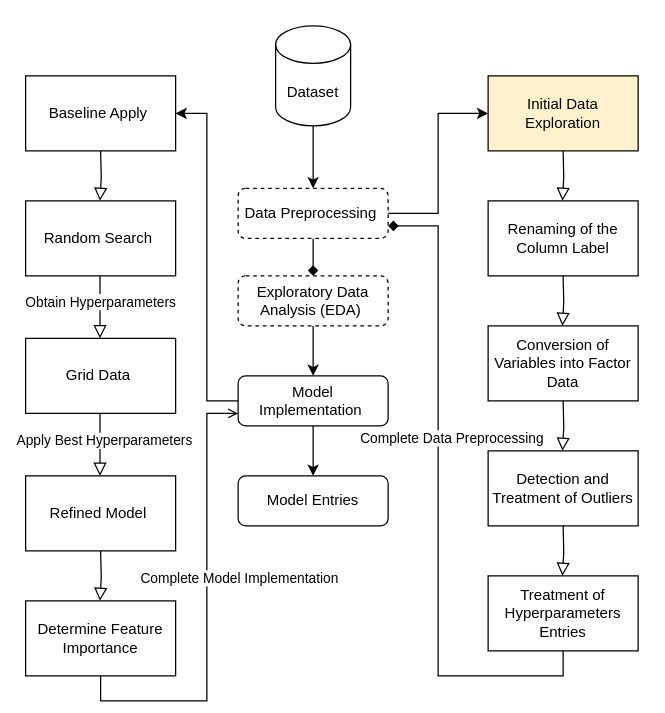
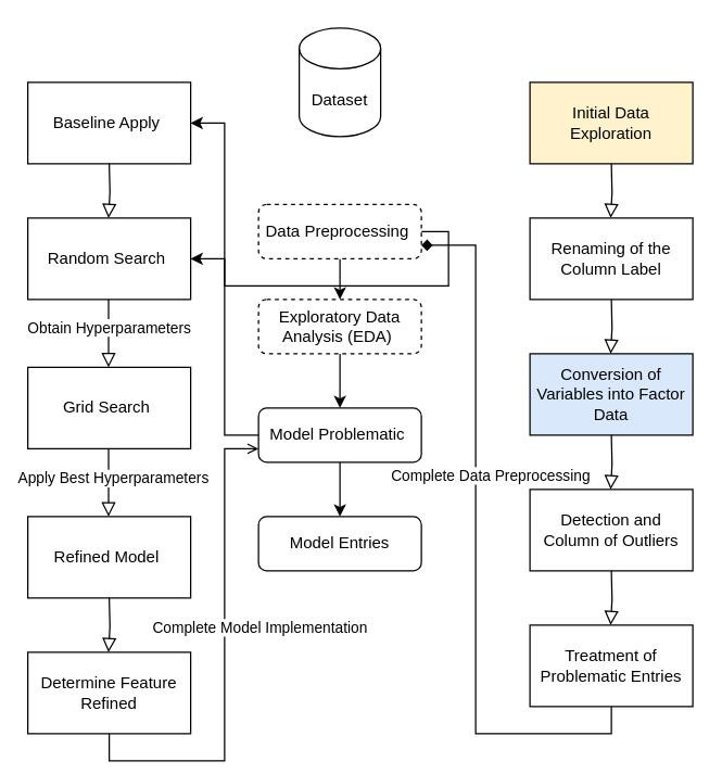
- <mxCell id="7" style="edgeStyle=orthogonalEdgeStyle;rounded=0;orthogonalLoop=1;jettySize=auto;html=1;exitX=0.5;exitY=1;exitDx=0;exitDy=0;exitPerimeter=0;" edge="1" parent="1" source="8" target="4"><mxGeometry relative="1" as="geometry" /></mxCell>
- <mxCell id="2" style="edgeStyle=orthogonalEdgeStyle;rounded=0;orthogonalLoop=1;jettySize=auto;html=1;exitX=1;exitY=0.5;exitDx=0;exitDy=0;entryX=0;entryY=0.5;entryDx=0;entryDy=0;" edge="1" parent="1" source="4" target="26"><mxGeometry relative="1" as="geometry" /></mxCell>
+ <mxCell id="2" style="edgeStyle=orthogonalEdgeStyle;rounded=0;orthogonalLoop=1;jettySize=auto;html=1;exitX=1;exitY=0.5;exitDx=0;exitDy=0;" edge="1" parent="1" source="4" target="13"><mxGeometry relative="1" as="geometry" /></mxCell>
- <mxCell id="3" style="edgeStyle=orthogonalEdgeStyle;rounded=0;orthogonalLoop=1;jettySize=auto;html=1;exitX=0.5;exitY=1;exitDx=0;exitDy=0;entryX=0.5;entryY=0;entryDx=0;entryDy=0;endArrow=diamond;" edge="1" parent="1" source="4" target="6"><mxGeometry relative="1" as="geometry" /></mxCell>
+ <mxCell id="3" style="edgeStyle=orthogonalEdgeStyle;rounded=0;orthogonalLoop=1;jettySize=auto;html=1;exitX=0.5;exitY=1;exitDx=0;exitDy=0;entryX=0.5;entryY=0;entryDx=0;entryDy=0;" edge="1" parent="1" source="4" target="6"><mxGeometry relative="1" as="geometry" /></mxCell>
- <mxCell id="29" value="Conversion of Variables into Factor Data" style="rounded=0;whiteSpace=wrap;html=1;" vertex="1" parent="1"><mxGeometry x="390" y="260" width="120" height="60" as="geometry" /></mxCell>
+ <mxCell id="29" value="Conversion of Variables into Factor Data" style="rounded=0;whiteSpace=wrap;html=1;fillColor=#dae8fc;" vertex="1" parent="1"><mxGeometry x="390" y="260" width="120" height="60" as="geometry" /></mxCell>
- <mxCell id="14" value="Grid Data&amp;nbsp;" style="rounded=0;whiteSpace=wrap;html=1;" vertex="1" parent="1"><mxGeometry x="20" y="270" width="120" height="60" as="geometry" /></mxCell>
+ <mxCell id="14" value="Grid Search&amp;nbsp;" style="rounded=0;whiteSpace=wrap;html=1;" vertex="1" parent="1"><mxGeometry x="20" y="270" width="120" height="60" as="geometry" /></mxCell>
- <mxCell id="11" value="Model Implementation&amp;nbsp;" style="rounded=1;whiteSpace=wrap;html=1;fontSize=12;glass=0;strokeWidth=1;shadow=0;" vertex="1" parent="1"><mxGeometry x="190" y="300" width="120" height="40" as="geometry" /></mxCell>
+ <mxCell id="11" value="Model Problematic&amp;nbsp;" style="rounded=1;whiteSpace=wrap;html=1;fontSize=12;glass=0;strokeWidth=1;shadow=0;" vertex="1" parent="1"><mxGeometry x="190" y="300" width="120" height="40" as="geometry" /></mxCell>
- <mxCell id="32" value="Detection and Treatment of Outliers" style="rounded=0;whiteSpace=wrap;html=1;" vertex="1" parent="1"><mxGeometry x="390" y="360" width="120" height="60" as="geometry" /></mxCell>
+ <mxCell id="32" value="Detection and Column of Outliers" style="rounded=0;whiteSpace=wrap;html=1;" vertex="1" parent="1"><mxGeometry x="390" y="360" width="120" height="60" as="geometry" /></mxCell>
- <mxCell id="35" value="Treatment of Hyperparameters Entries" style="rounded=0;whiteSpace=wrap;html=1;" vertex="1" parent="1"><mxGeometry x="390" y="460" width="120" height="60" as="geometry" /></mxCell>
+ <mxCell id="35" value="Treatment of Problematic Entries" style="rounded=0;whiteSpace=wrap;html=1;" vertex="1" parent="1"><mxGeometry x="390" y="460" width="120" height="60" as="geometry" /></mxCell>
- <mxCell id="22" value="Determine Feature Importance" style="rounded=0;whiteSpace=wrap;html=1;" vertex="1" parent="1"><mxGeometry x="20" y="480" width="120" height="60" as="geometry" /></mxCell>
+ <mxCell id="22" value="Determine Feature Refined" style="rounded=0;whiteSpace=wrap;html=1;" vertex="1" parent="1"><mxGeometry x="20" y="480" width="120" height="60" as="geometry" /></mxCell>
